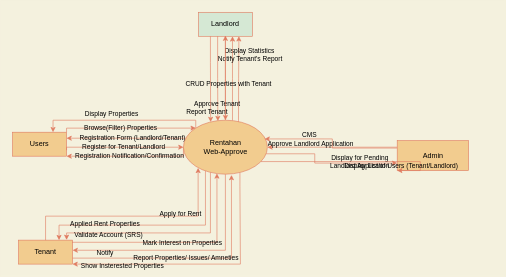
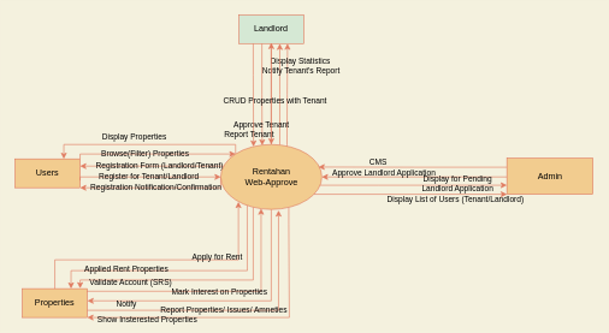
- <mxCell id="30" value="&lt;font&gt;Admin&lt;/font&gt;" style="html=1;dashed=0;whitespace=wrap;labelBackgroundColor=none;align=center;fillColor=#F2CC8F;strokeColor=#E07A5F;fontColor=#000000;" vertex="1" parent="2"><mxGeometry x="641.5" y="214" width="119" height="50" as="geometry" /></mxCell>
+ <mxCell id="30" value="&lt;font&gt;Admin&lt;/font&gt;" style="html=1;dashed=0;whitespace=wrap;labelBackgroundColor=none;align=center;fillColor=#F2CC8F;strokeColor=#E07A5F;fontColor=#000000;" vertex="1" parent="2"><mxGeometry x="681.5" y="199" width="119" height="50" as="geometry" /></mxCell>
- <mxCell id="3" value="&#10;&#10;&lt;span style=&quot;font-family: helvetica; font-size: 12px; font-style: normal; font-weight: 400; letter-spacing: normal; text-align: center; text-indent: 0px; text-transform: none; word-spacing: 0px; display: inline; float: none;&quot;&gt;Tenant&lt;/span&gt;&#10;&#10;" style="rounded=0;whiteSpace=wrap;html=1;labelBackgroundColor=none;fillColor=#F2CC8F;strokeColor=#E07A5F;fontColor=#000000;" vertex="1" parent="2"><mxGeometry x="10" y="380" width="90" height="40" as="geometry" /></mxCell>
+ <mxCell id="3" value="&#10;&#10;&lt;span style=&quot;font-family: helvetica; font-size: 12px; font-style: normal; font-weight: 400; letter-spacing: normal; text-align: center; text-indent: 0px; text-transform: none; word-spacing: 0px; display: inline; float: none;&quot;&gt;Properties&lt;/span&gt;&#10;&#10;" style="rounded=0;whiteSpace=wrap;html=1;labelBackgroundColor=none;fillColor=#F2CC8F;strokeColor=#E07A5F;fontColor=#000000;" vertex="1" parent="2"><mxGeometry x="10" y="380" width="90" height="40" as="geometry" /></mxCell>
